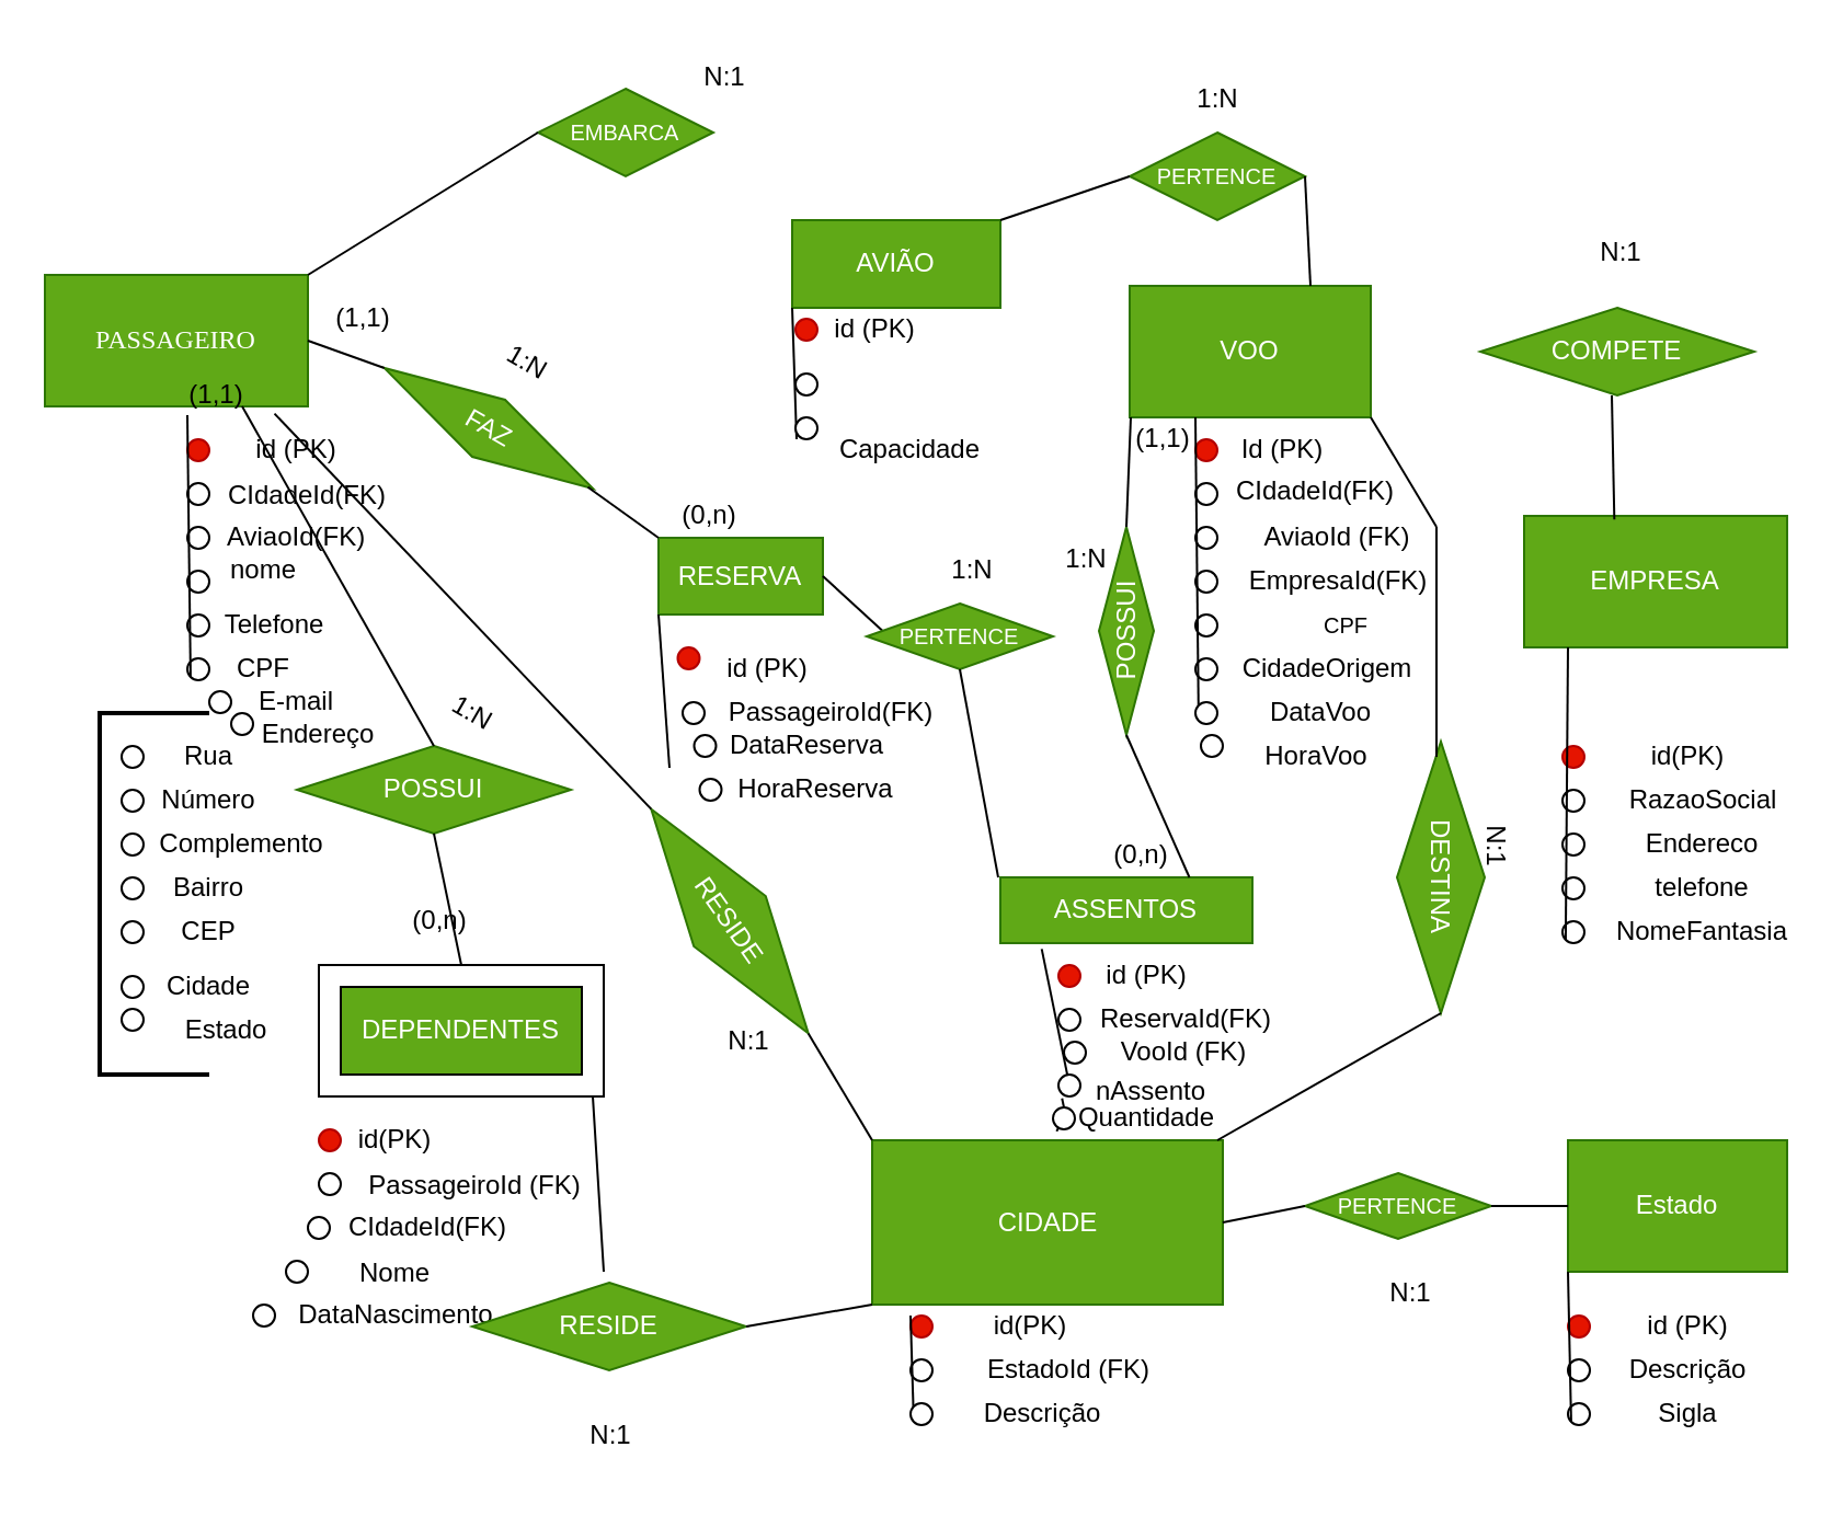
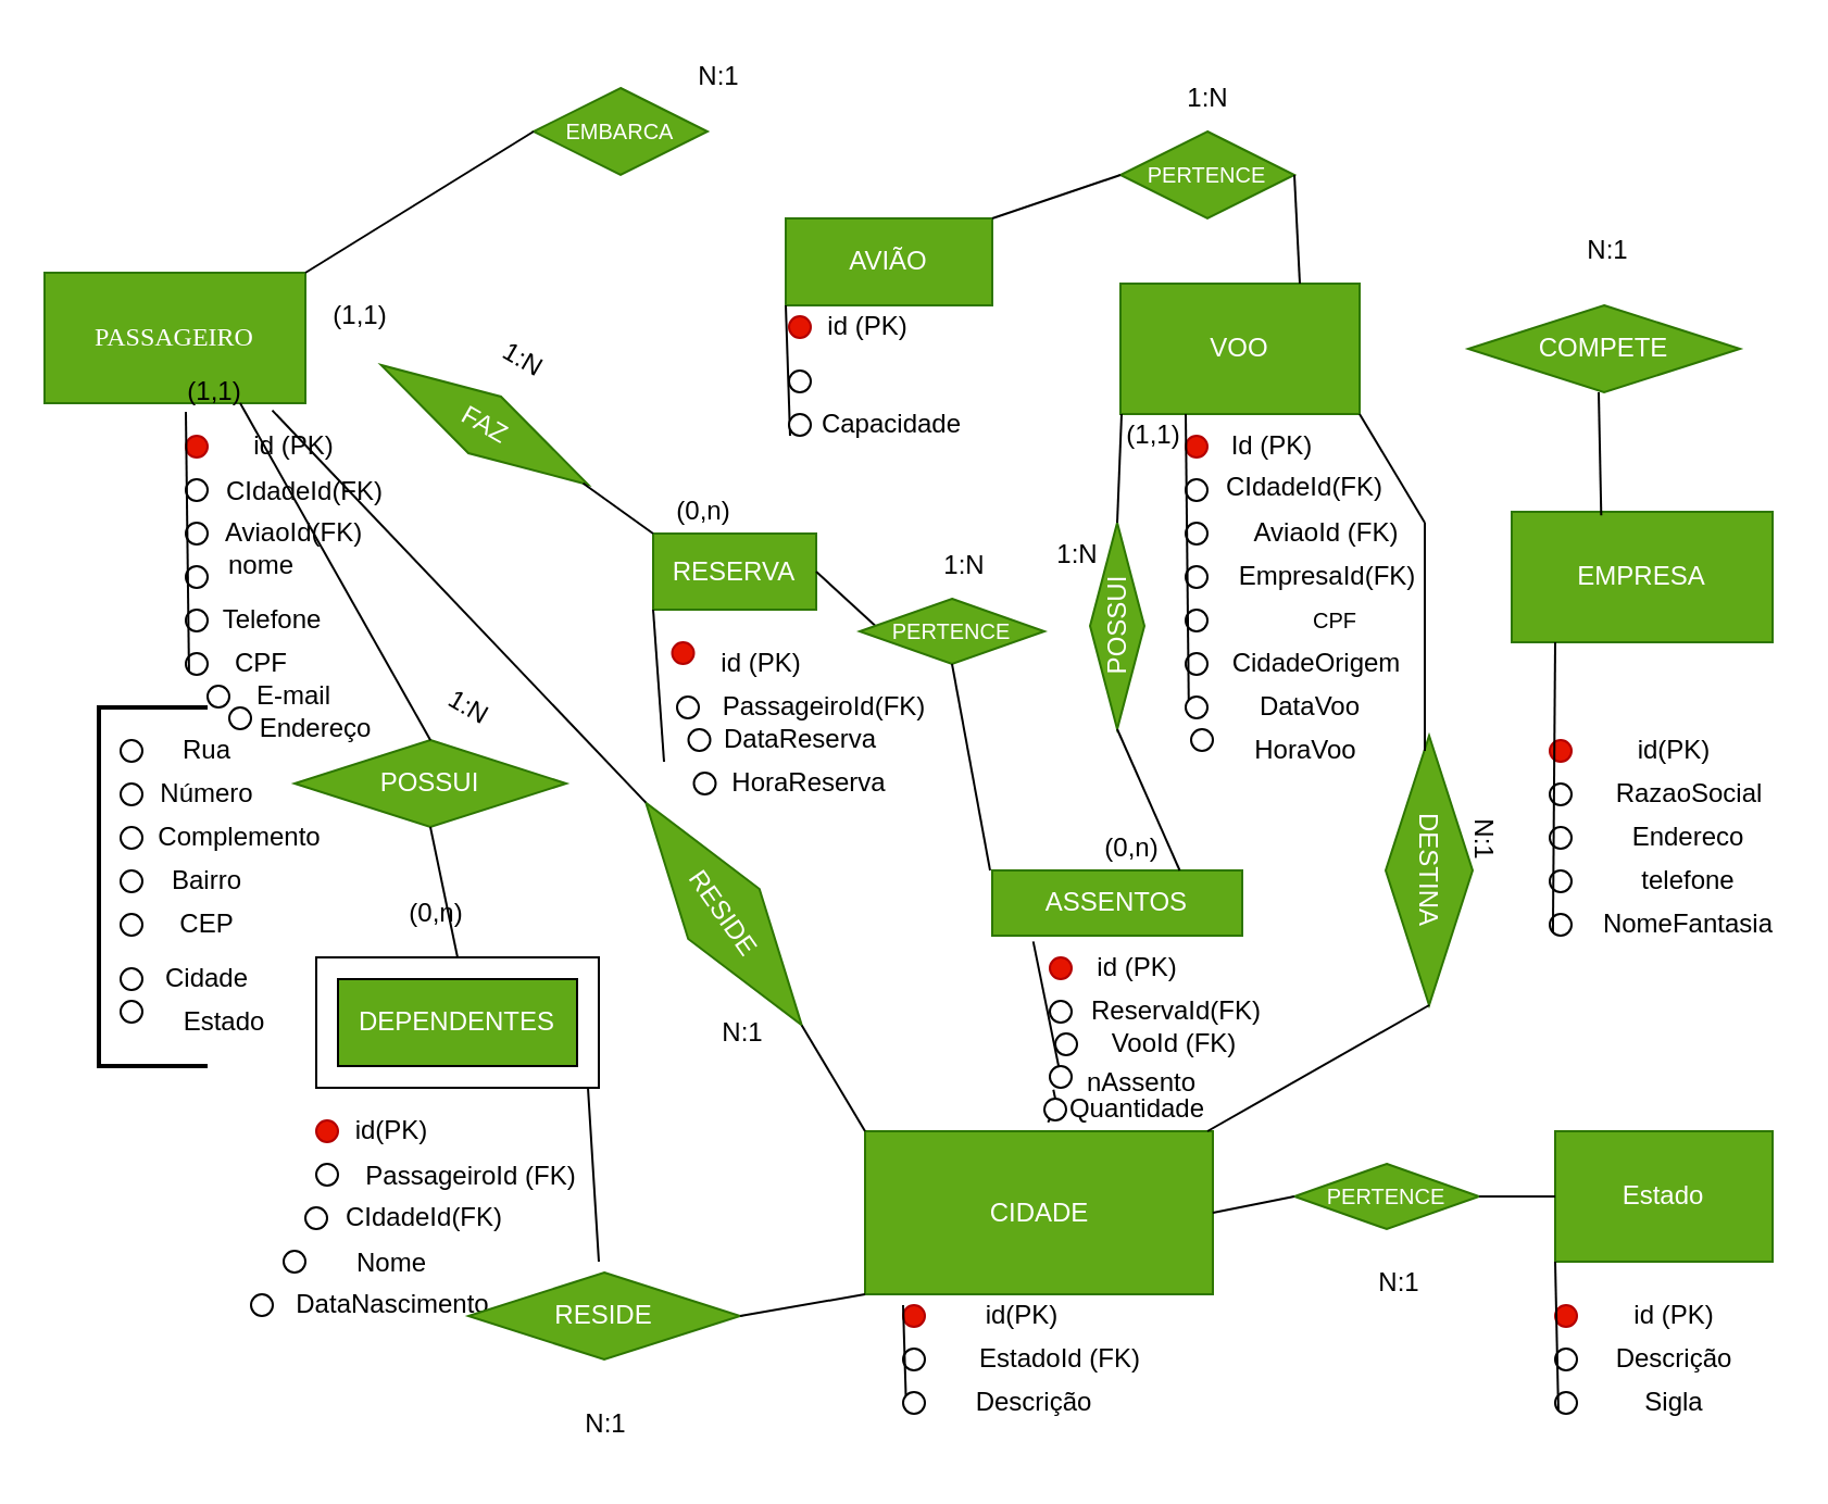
- <mxCell id="137" value="" style="endArrow=none;html=1;rounded=0;entryX=1;entryY=0.5;entryDx=0;entryDy=0;exitX=0;exitY=0.5;exitDx=0;exitDy=0;" edge="1" parent="1" source="9" target="2"><mxGeometry width="50" height="50" relative="1" as="geometry"><mxPoint x="65" y="100" as="sourcePoint" /><mxPoint x="115" y="50" as="targetPoint" /></mxGeometry></mxCell>
- <mxCell id="104" value="Capacidade" style="text;html=1;strokeColor=none;fillColor=none;align=center;verticalAlign=middle;whiteSpace=wrap;rounded=0;" vertex="1" parent="1"><mxGeometry x="391.25" y="195" width="47.5" height="20" as="geometry" /></mxCell>
+ <mxCell id="104" value="Capacidade" style="text;html=1;strokeColor=none;fillColor=none;align=center;verticalAlign=middle;whiteSpace=wrap;rounded=0;" vertex="1" parent="1"><mxGeometry x="386.25" y="185" width="47.5" height="20" as="geometry" /></mxCell>
